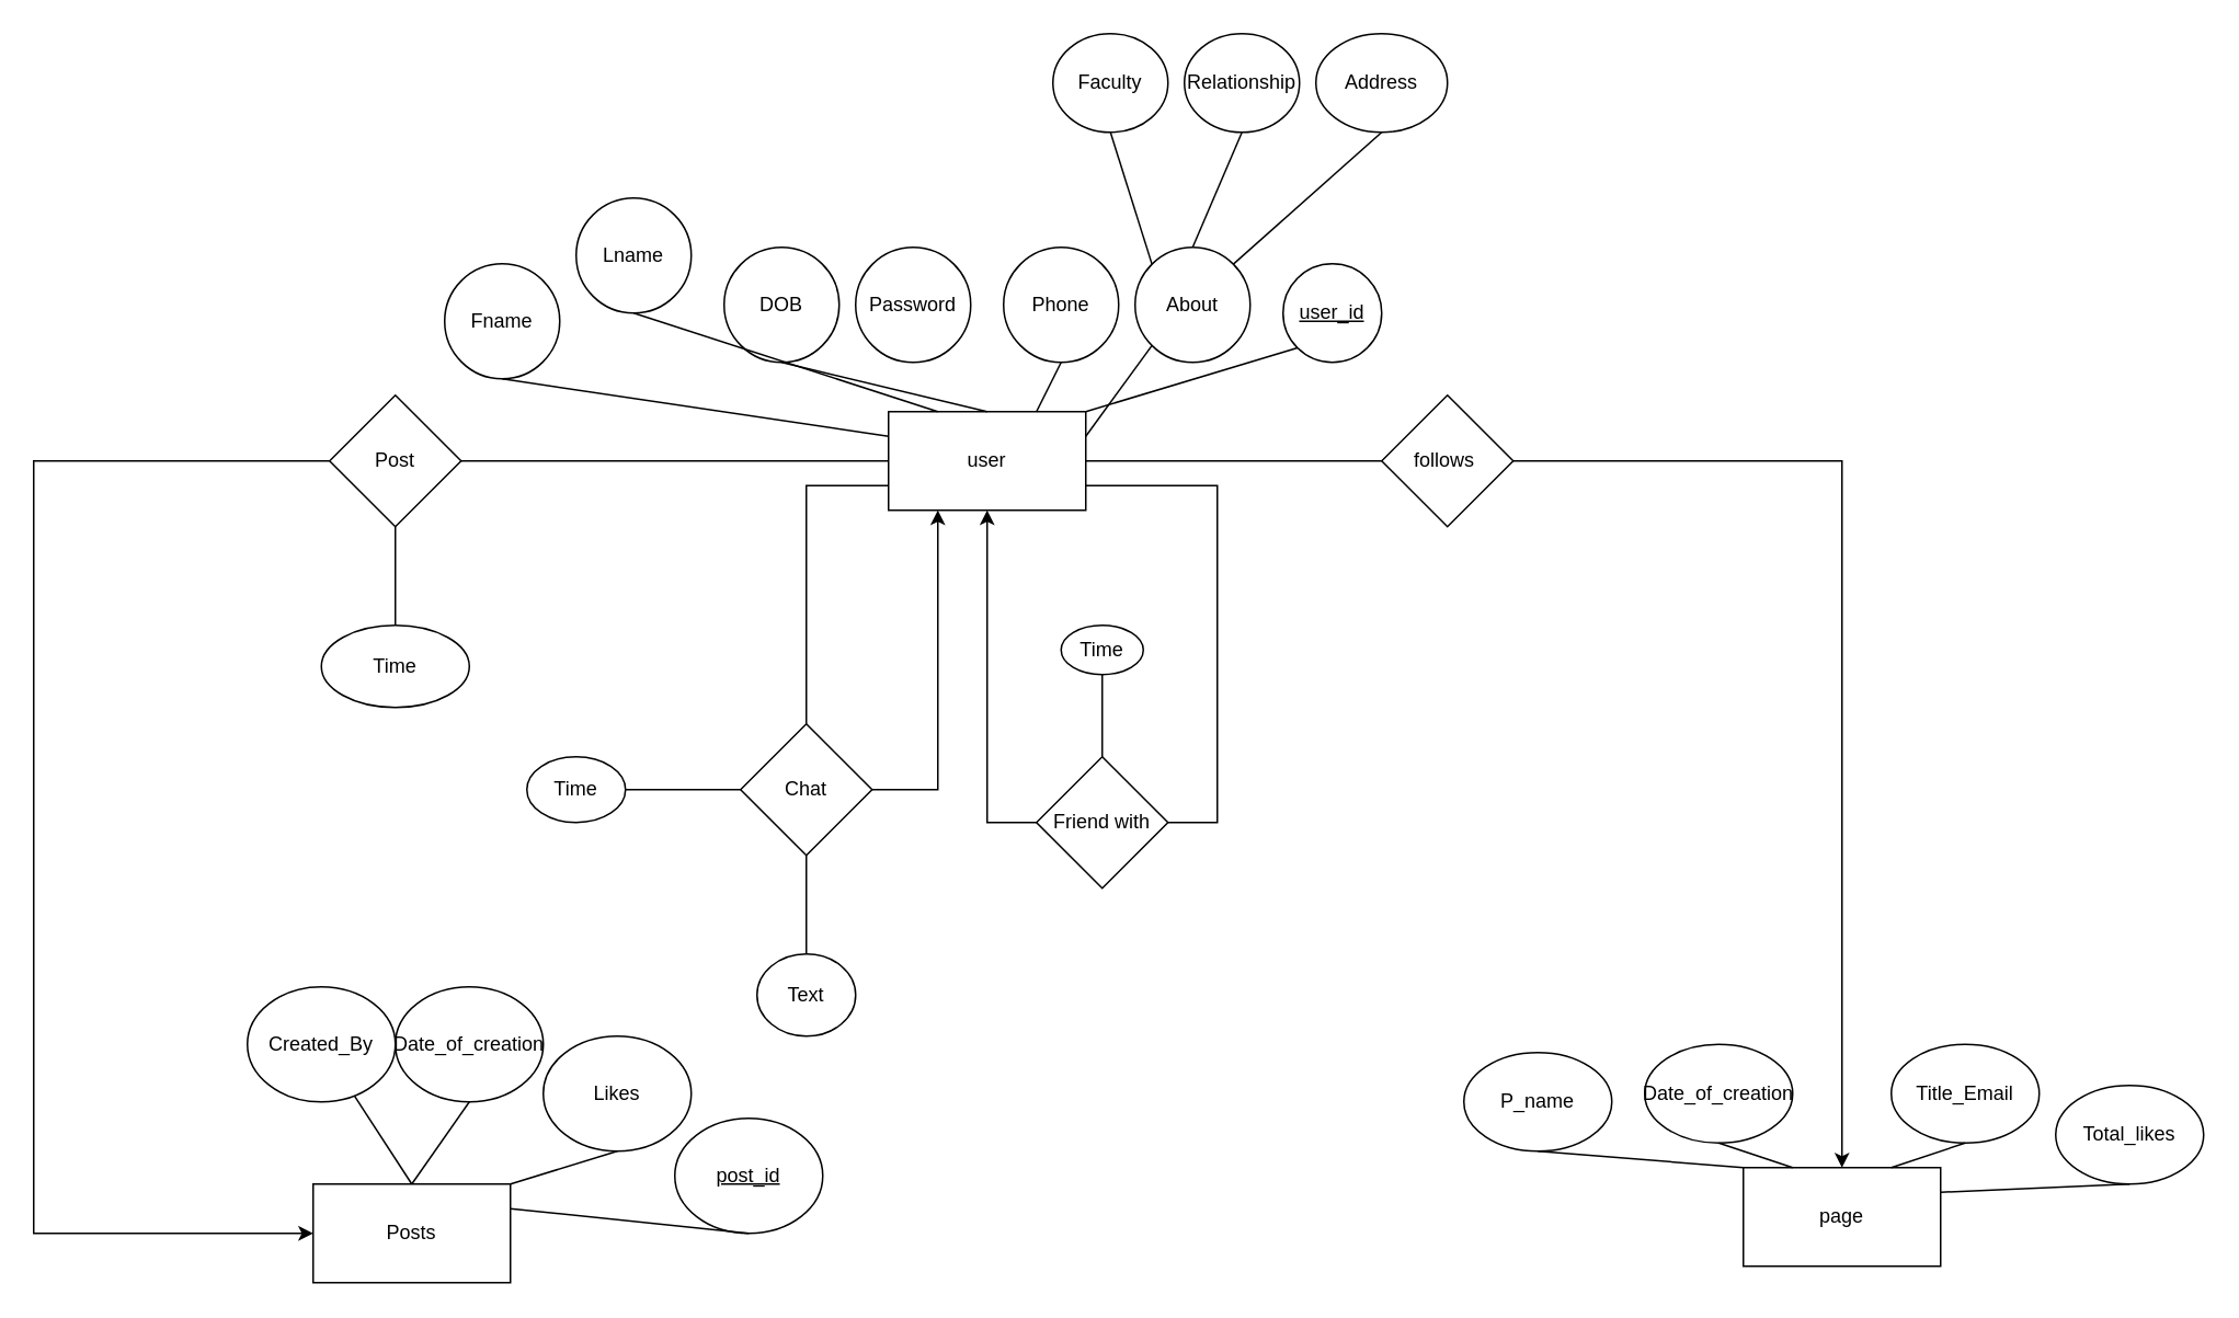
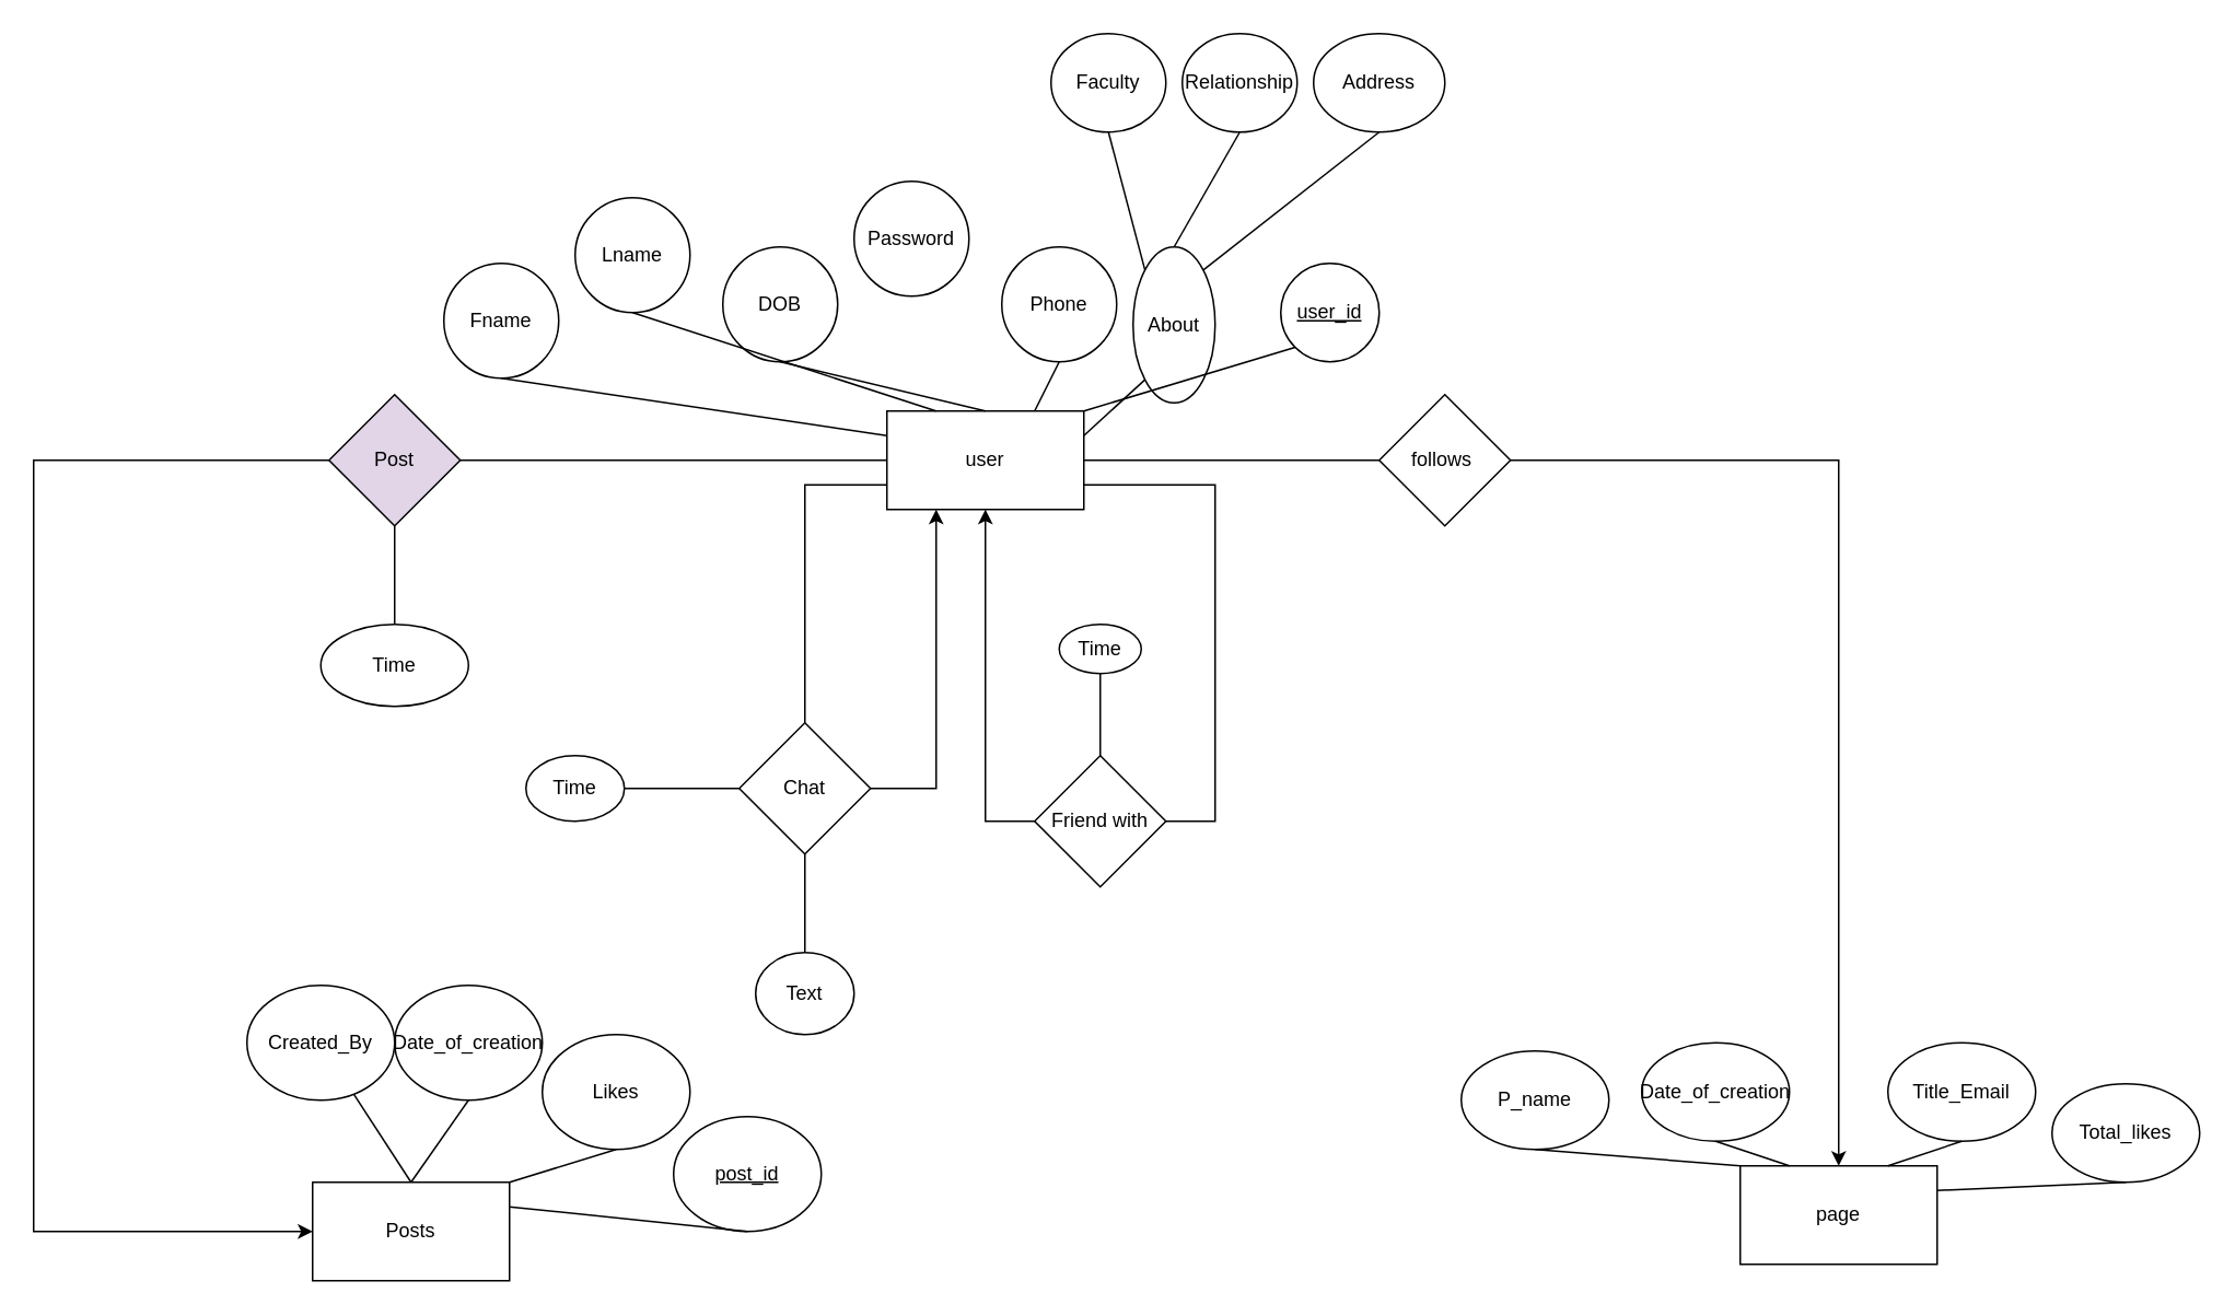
- <mxCell id="12" value="Password" style="ellipse;whiteSpace=wrap;html=1;" vertex="1" parent="1"><mxGeometry x="520" y="150" width="70" height="70" as="geometry" /></mxCell>
+ <mxCell id="12" value="Password" style="ellipse;whiteSpace=wrap;html=1;" vertex="1" parent="1"><mxGeometry x="520" y="110" width="70" height="70" as="geometry" /></mxCell>
- <mxCell id="18" value="About" style="ellipse;whiteSpace=wrap;html=1;aspect=fixed;" vertex="1" parent="1"><mxGeometry x="690" y="150" width="70" height="70" as="geometry" /></mxCell>
+ <mxCell id="18" value="About" style="ellipse;whiteSpace=wrap;html=1;aspect=fixed;" vertex="1" parent="1"><mxGeometry x="690" y="150" width="50" height="95" as="geometry" /></mxCell>
- <mxCell id="36" value="Post" style="rhombus;whiteSpace=wrap;html=1;" vertex="1" parent="1"><mxGeometry x="200" y="240" width="80" height="80" as="geometry" /></mxCell>
+ <mxCell id="36" value="Post" style="rhombus;whiteSpace=wrap;html=1;fillColor=#e1d5e7;" vertex="1" parent="1"><mxGeometry x="200" y="240" width="80" height="80" as="geometry" /></mxCell>
